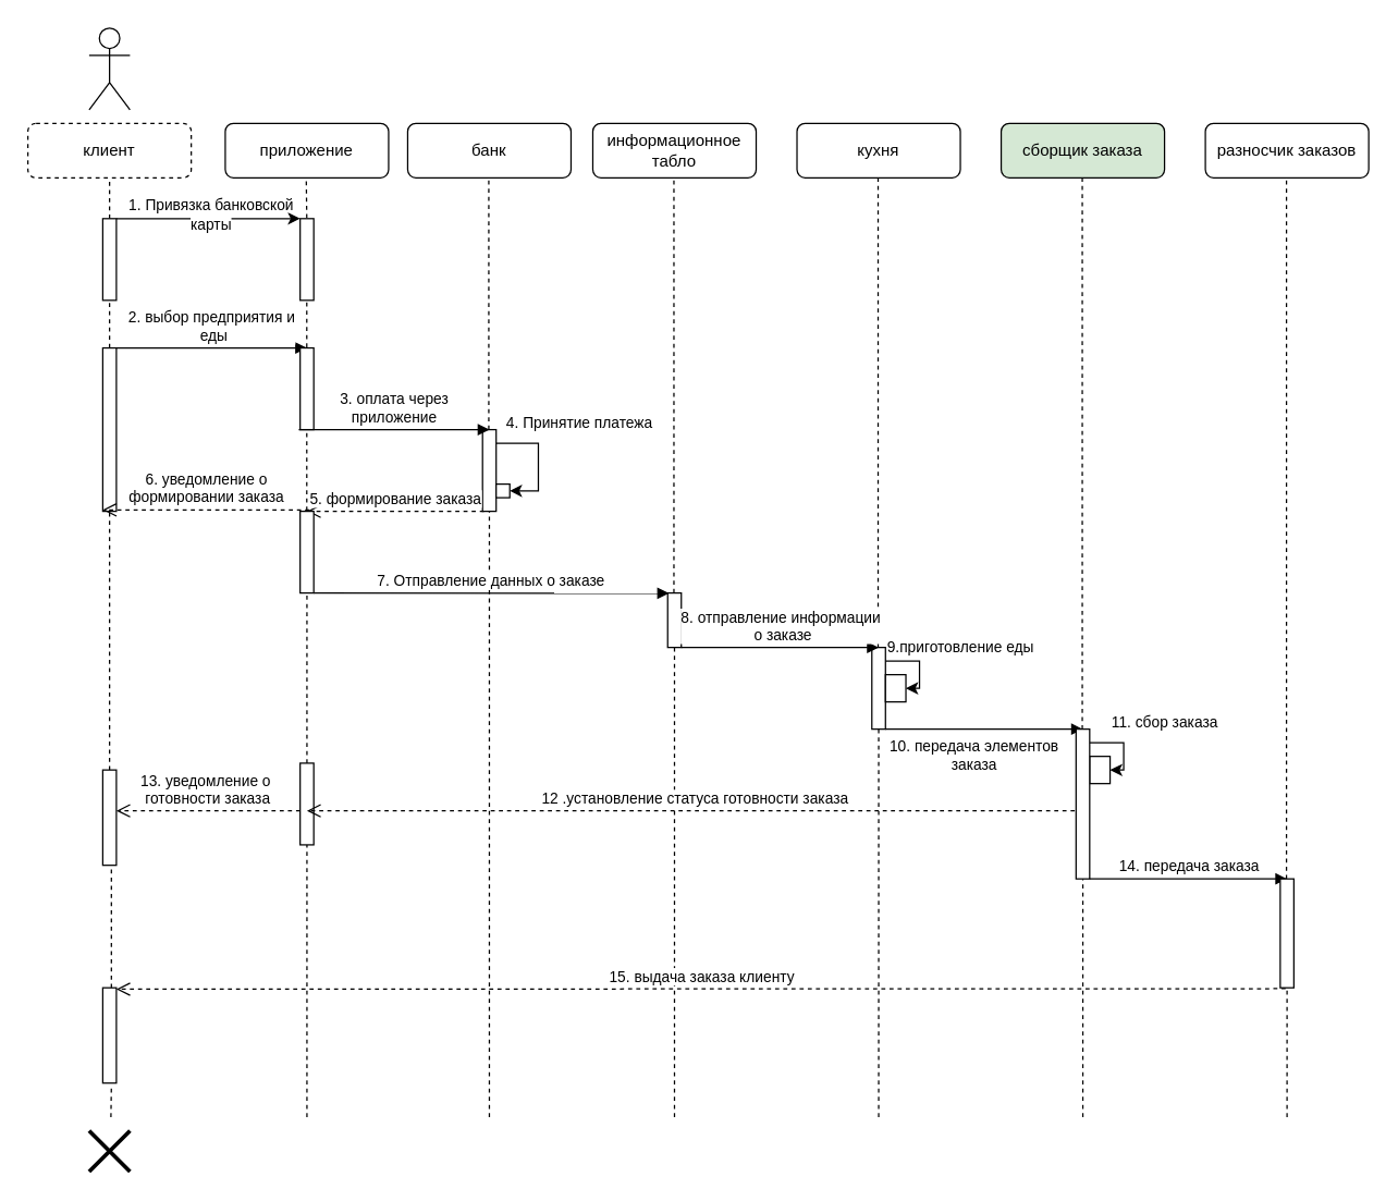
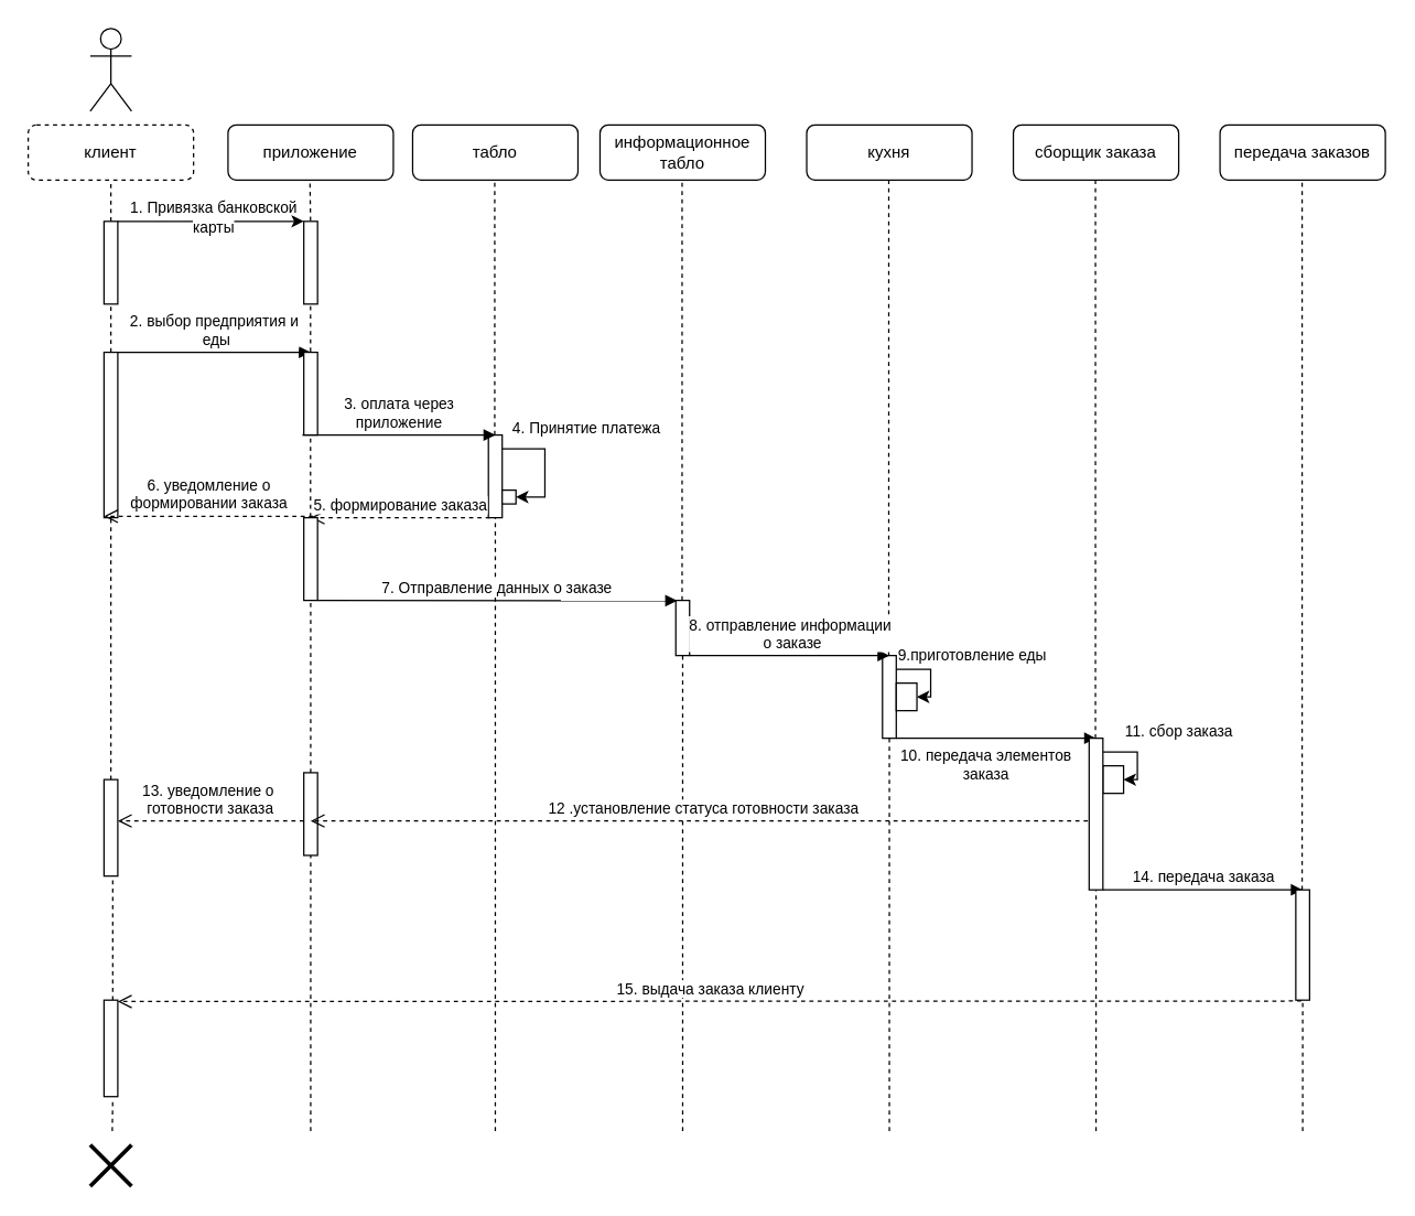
- <mxCell id="9" value="банк" style="rounded=1;whiteSpace=wrap;html=1;" parent="1" vertex="1"><mxGeometry x="299" y="90" width="120" height="40" as="geometry" /></mxCell>
+ <mxCell id="9" value="табло" style="rounded=1;whiteSpace=wrap;html=1;" parent="1" vertex="1"><mxGeometry x="299" y="90" width="120" height="40" as="geometry" /></mxCell>
- <mxCell id="6" value="сборщик заказа" style="rounded=1;whiteSpace=wrap;html=1;fillColor=#d5e8d4;" parent="1" vertex="1"><mxGeometry x="735" y="90" width="120" height="40" as="geometry" /></mxCell>
+ <mxCell id="6" value="сборщик заказа" style="rounded=1;whiteSpace=wrap;html=1;" parent="1" vertex="1"><mxGeometry x="735" y="90" width="120" height="40" as="geometry" /></mxCell>
- <mxCell id="10" value="разносчик заказов" style="rounded=1;whiteSpace=wrap;html=1;" parent="1" vertex="1"><mxGeometry x="885" y="90" width="120" height="40" as="geometry" /></mxCell>
+ <mxCell id="10" value="передача заказов" style="rounded=1;whiteSpace=wrap;html=1;" parent="1" vertex="1"><mxGeometry x="885" y="90" width="120" height="40" as="geometry" /></mxCell>
